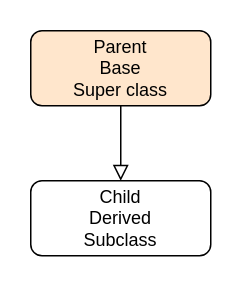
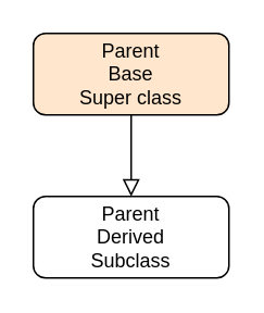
- <mxCell id="4" value="Child&lt;br&gt;Derived&lt;br&gt;Subclass" style="rounded=1;whiteSpace=wrap;html=1;fontSize=12;glass=0;strokeWidth=1;shadow=0;" parent="1" vertex="1"><mxGeometry x="20" y="120" width="120" height="50" as="geometry" /></mxCell>
+ <mxCell id="4" value="Parent&lt;br&gt;Derived&lt;br&gt;Subclass" style="rounded=1;whiteSpace=wrap;html=1;fontSize=12;glass=0;strokeWidth=1;shadow=0;" parent="1" vertex="1"><mxGeometry x="20" y="120" width="120" height="50" as="geometry" /></mxCell>
